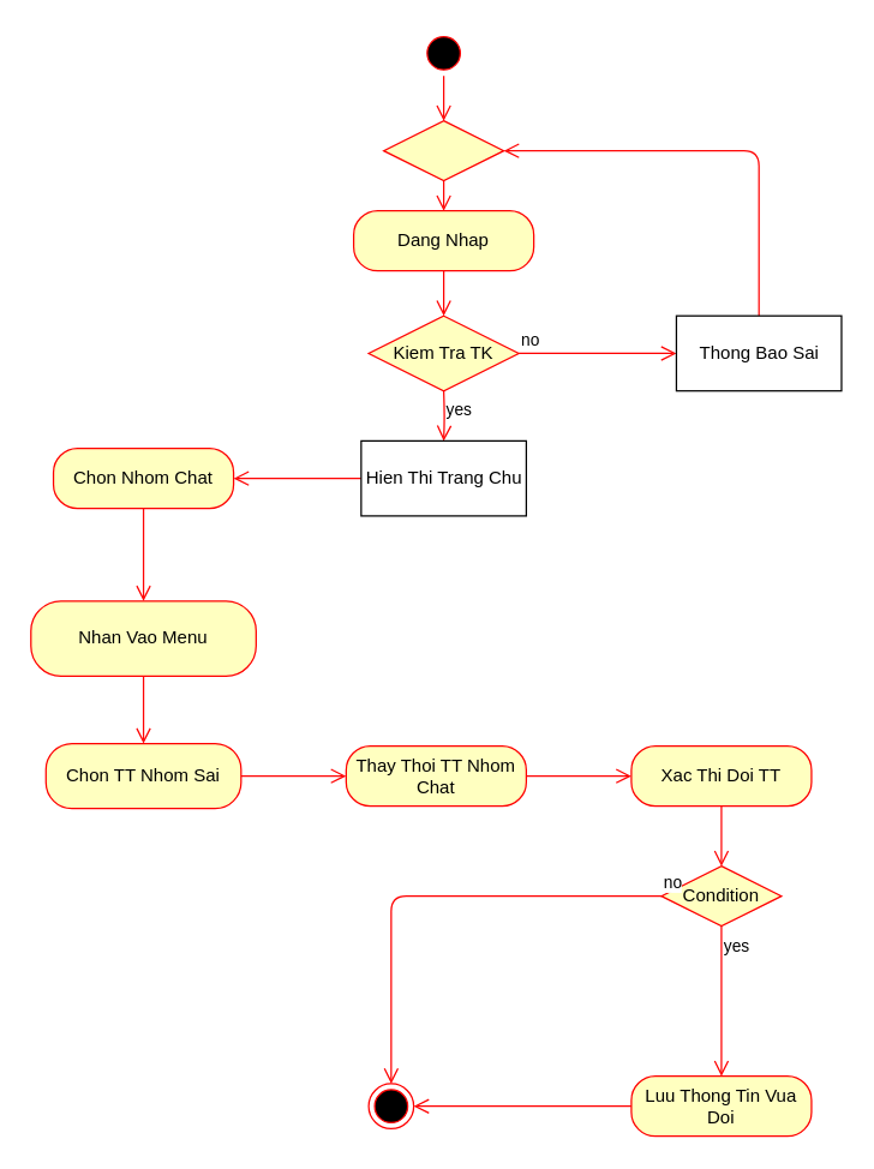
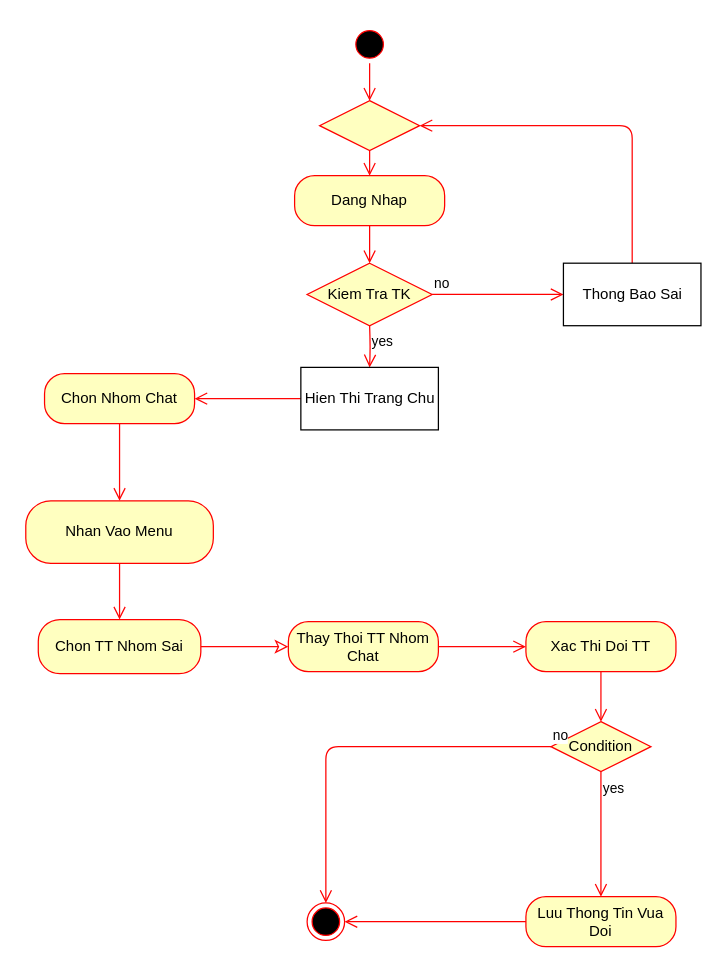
- <mxCell id="15" style="edgeStyle=orthogonalEdgeStyle;rounded=0;orthogonalLoop=1;jettySize=auto;html=1;exitX=1;exitY=0.5;exitDx=0;exitDy=0;entryX=0;entryY=0.5;entryDx=0;entryDy=0;endSize=8;endArrow=open;endFill=0;strokeColor=#FF0505;" edge="1" parent="1" source="16" target="21"><mxGeometry relative="1" as="geometry" /></mxCell>
+ <mxCell id="15" style="edgeStyle=orthogonalEdgeStyle;rounded=0;orthogonalLoop=1;jettySize=auto;html=1;exitX=1;exitY=0.5;exitDx=0;exitDy=0;entryX=0;entryY=0.5;entryDx=0;entryDy=0;endSize=8;endArrow=classic;endFill=0;strokeColor=#FF0505;" edge="1" parent="1" source="16" target="21"><mxGeometry relative="1" as="geometry" /></mxCell>
